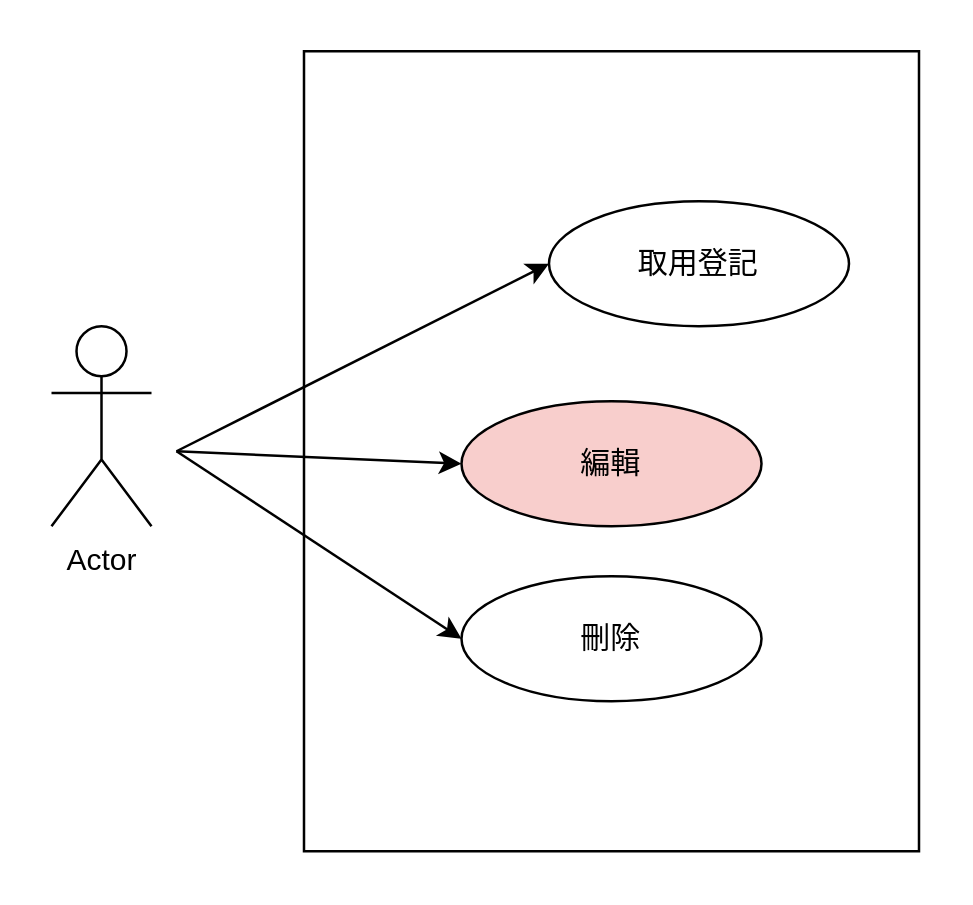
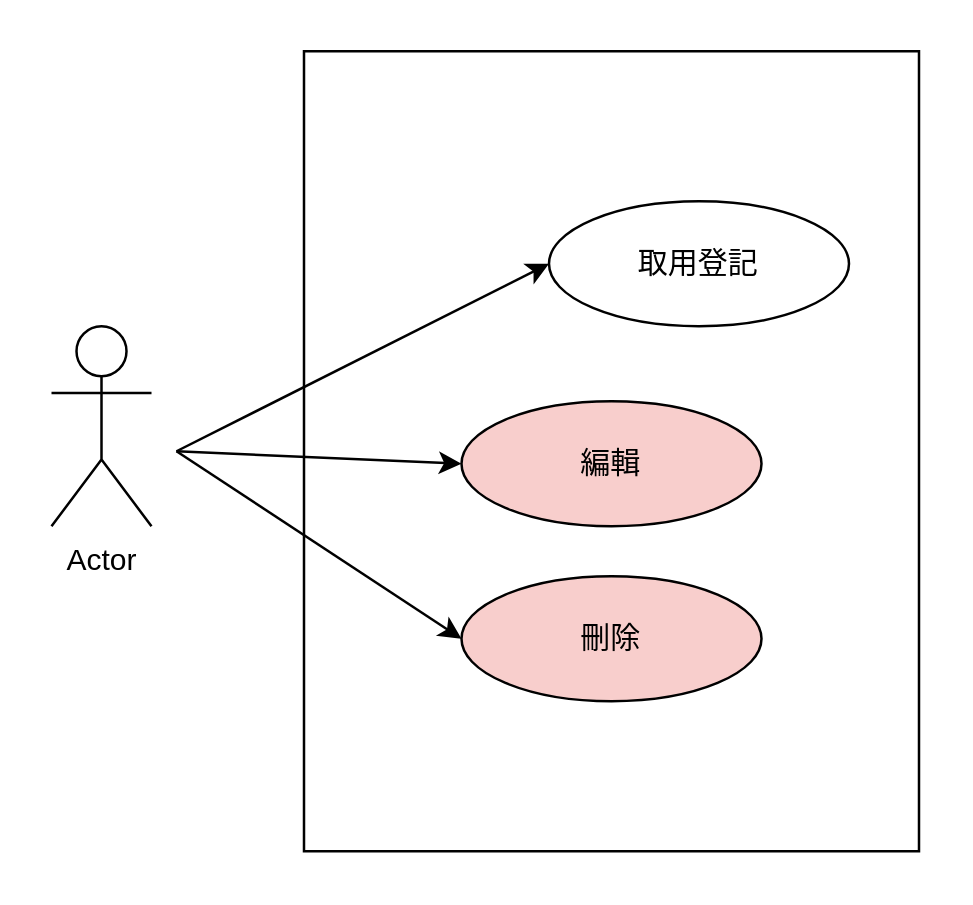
- <mxCell id="6" value="刪除" style="ellipse;whiteSpace=wrap;html=1;" vertex="1" parent="1"><mxGeometry x="184" y="230" width="120" height="50" as="geometry" /></mxCell>
+ <mxCell id="6" value="刪除" style="ellipse;whiteSpace=wrap;html=1;fillColor=#f8cecc;" vertex="1" parent="1"><mxGeometry x="184" y="230" width="120" height="50" as="geometry" /></mxCell>
